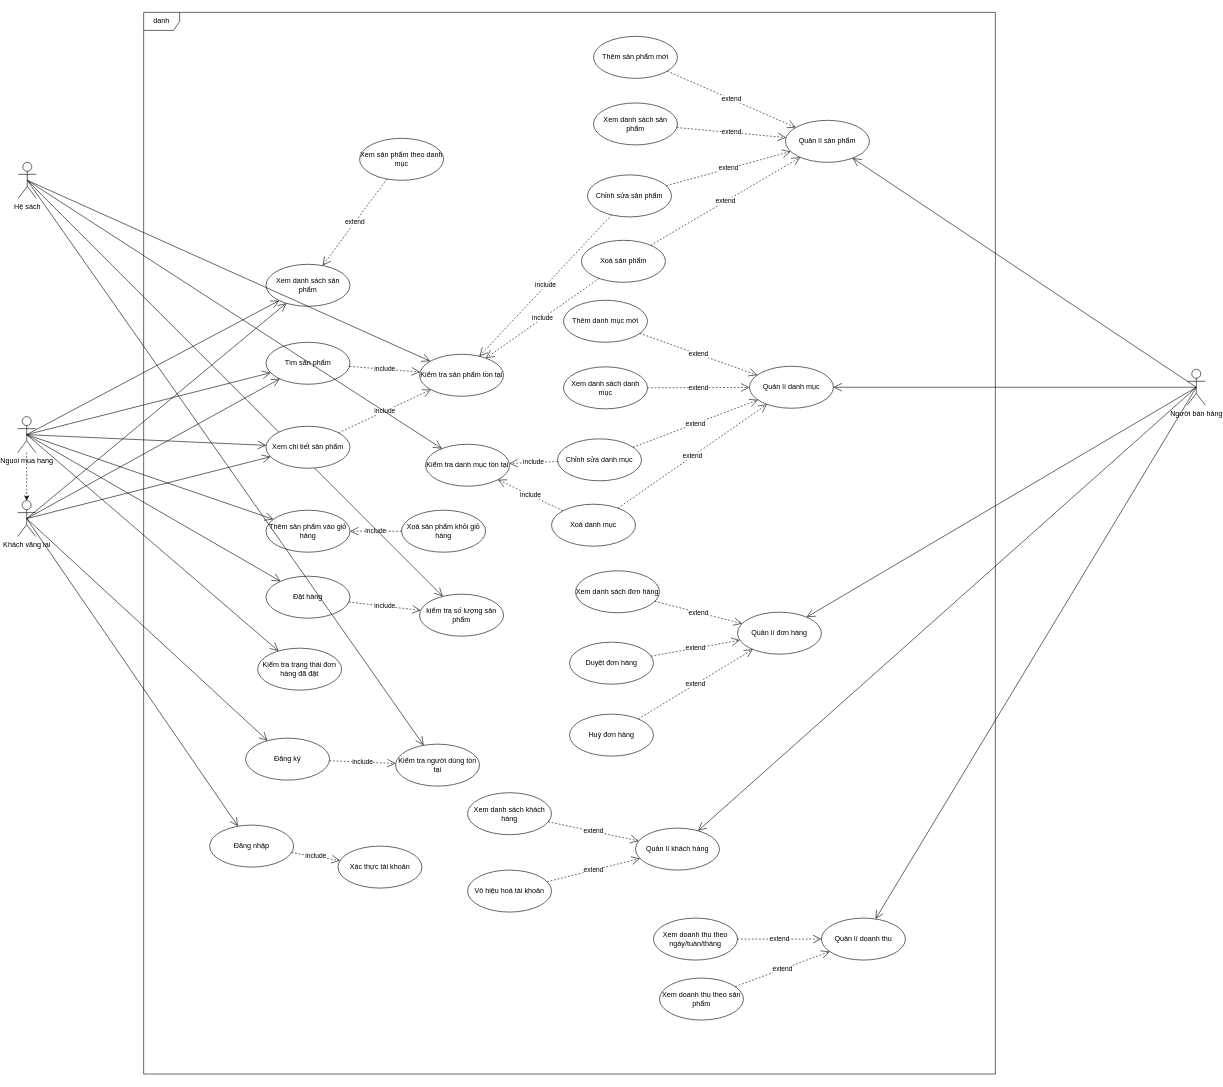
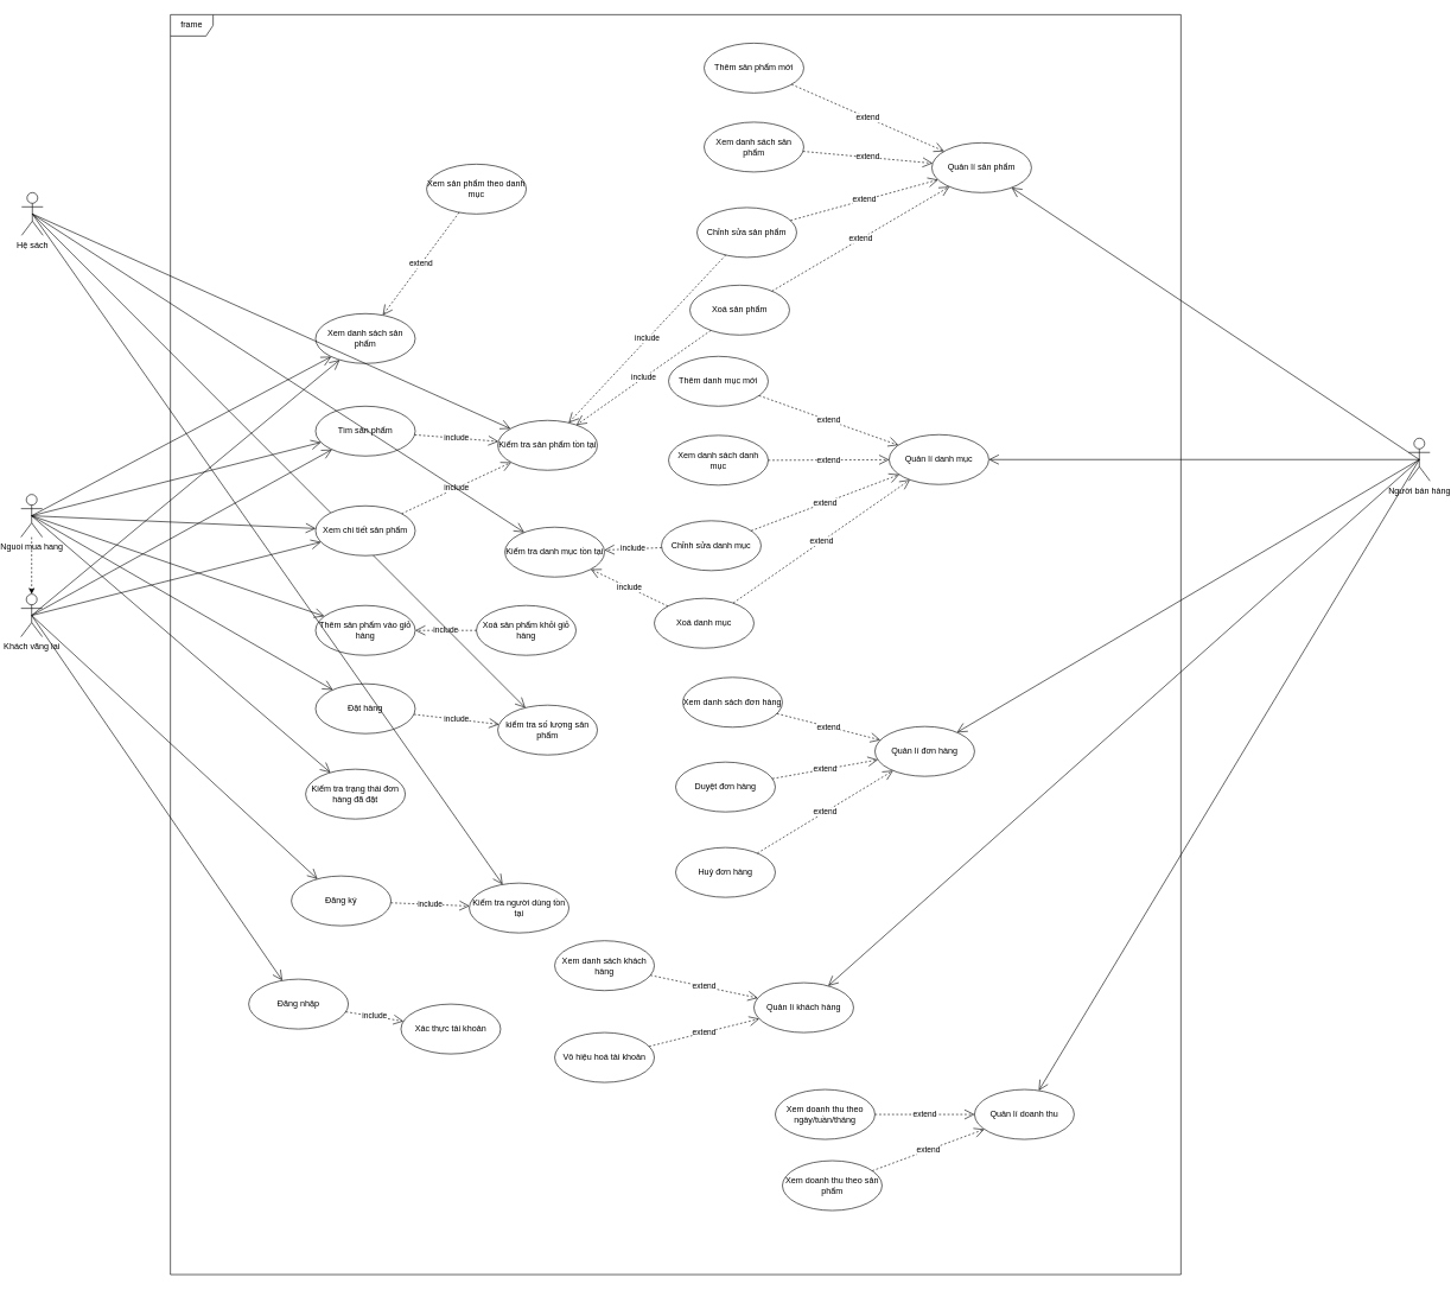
- <mxCell id="88" value="danh" style="shape=umlFrame;whiteSpace=wrap;html=1;pointerEvents=0;" vertex="1" parent="1"><mxGeometry x="230" y="20" width="1420" height="1770" as="geometry" /></mxCell>
+ <mxCell id="88" value="frame" style="shape=umlFrame;whiteSpace=wrap;html=1;pointerEvents=0;" vertex="1" parent="1"><mxGeometry x="230" y="20" width="1420" height="1770" as="geometry" /></mxCell>
